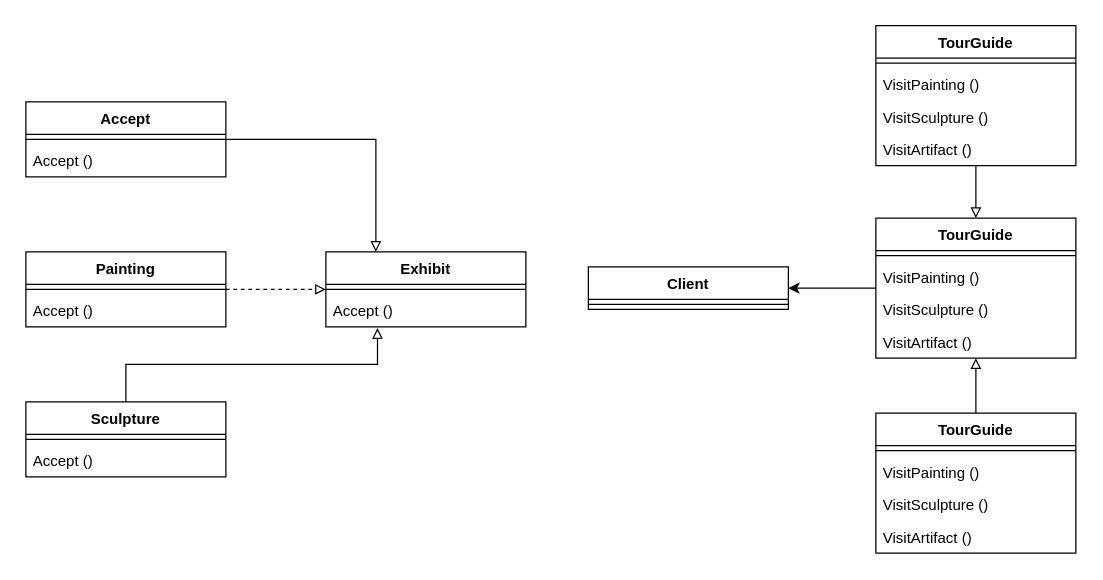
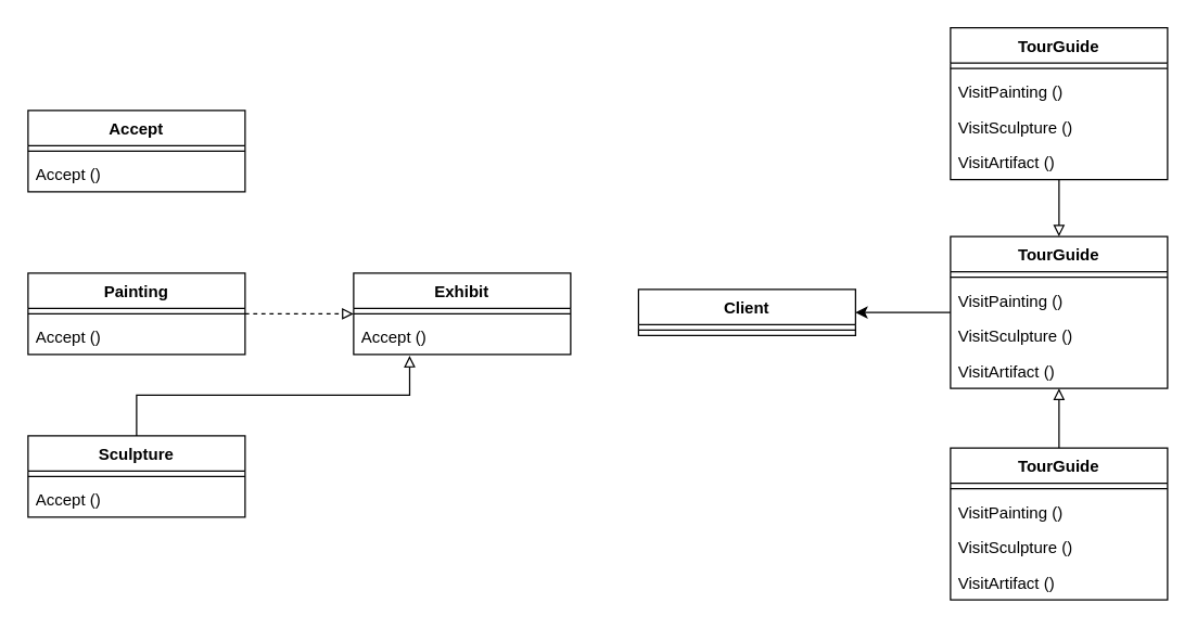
- <mxCell id="5" style="edgeStyle=orthogonalEdgeStyle;rounded=0;orthogonalLoop=1;jettySize=auto;html=1;entryX=0.25;entryY=0;entryDx=0;entryDy=0;endArrow=block;endFill=0;" edge="1" parent="1" source="6" target="2"><mxGeometry relative="1" as="geometry" /></mxCell>
